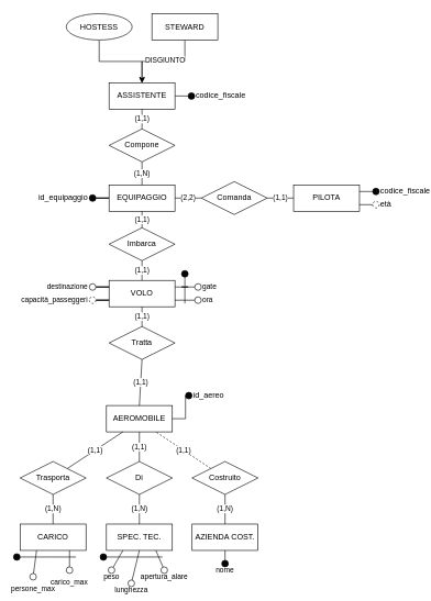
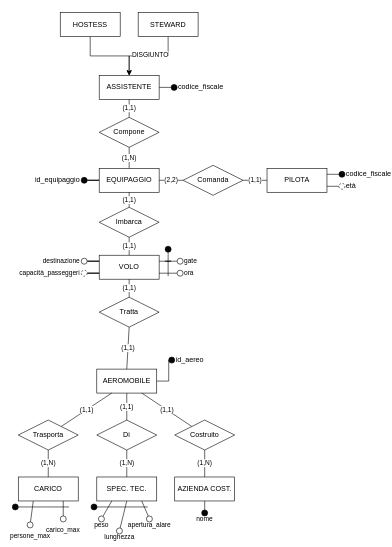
- <mxCell id="34" value="HOSTESS" style="ellipse;whiteSpace=wrap;html=1;align=center;" vertex="1" parent="1"><mxGeometry x="100" y="20" width="100" height="40" as="geometry" /></mxCell>
+ <mxCell id="34" value="HOSTESS" style="whiteSpace=wrap;html=1;align=center;" vertex="1" parent="1"><mxGeometry x="100" y="20" width="100" height="40" as="geometry" /></mxCell>
- <mxCell id="8" value="(1,1)" style="rounded=0;orthogonalLoop=1;jettySize=auto;html=1;entryX=0.75;entryY=1;entryDx=0;entryDy=0;endArrow=none;endFill=0;dashed=1;" edge="1" parent="1" source="9" target="2"><mxGeometry relative="1" as="geometry" /></mxCell>
+ <mxCell id="8" value="(1,1)" style="rounded=0;orthogonalLoop=1;jettySize=auto;html=1;entryX=0.75;entryY=1;entryDx=0;entryDy=0;endArrow=none;endFill=0;" edge="1" parent="1" source="9" target="2"><mxGeometry relative="1" as="geometry" /></mxCell>
